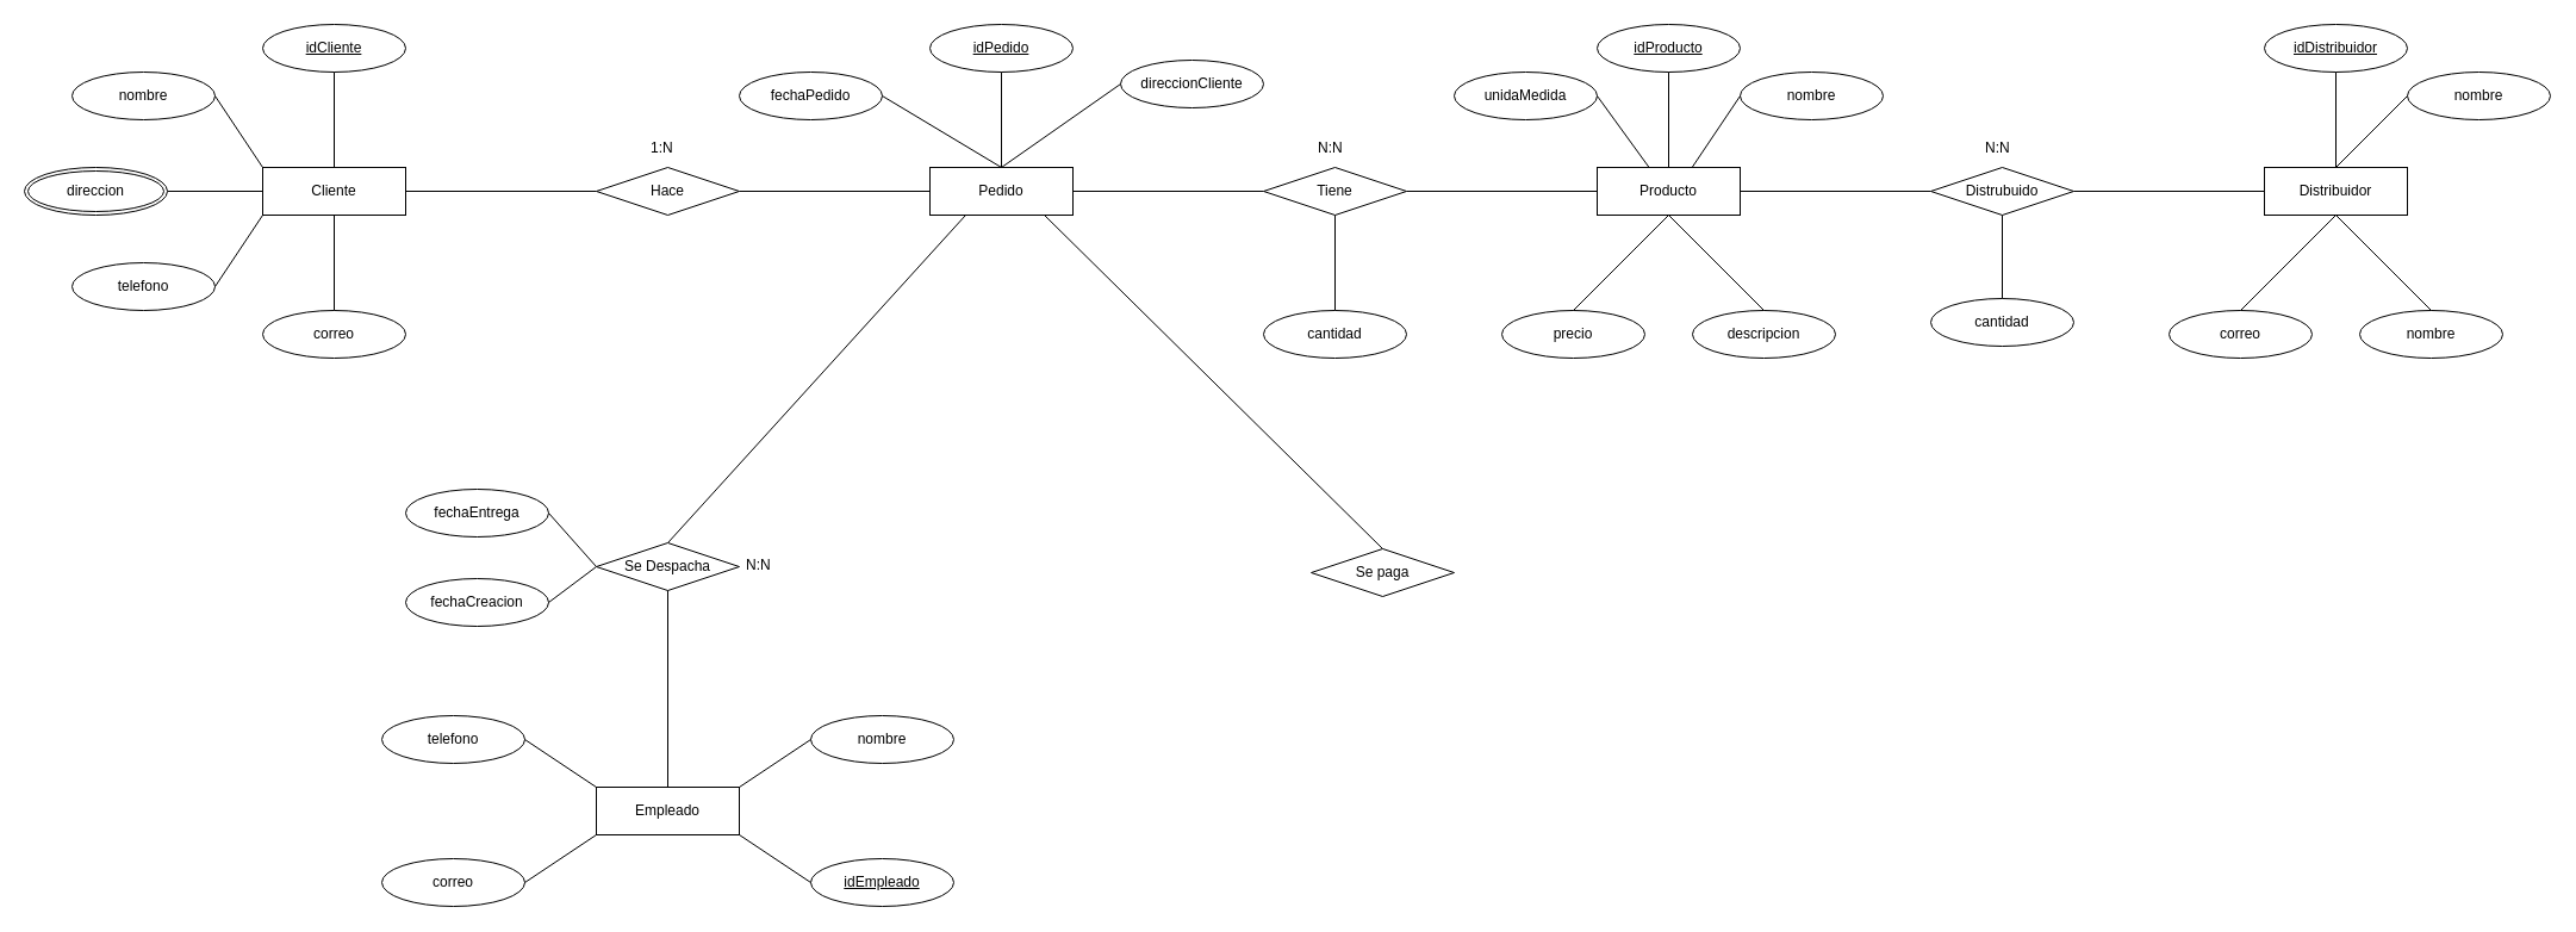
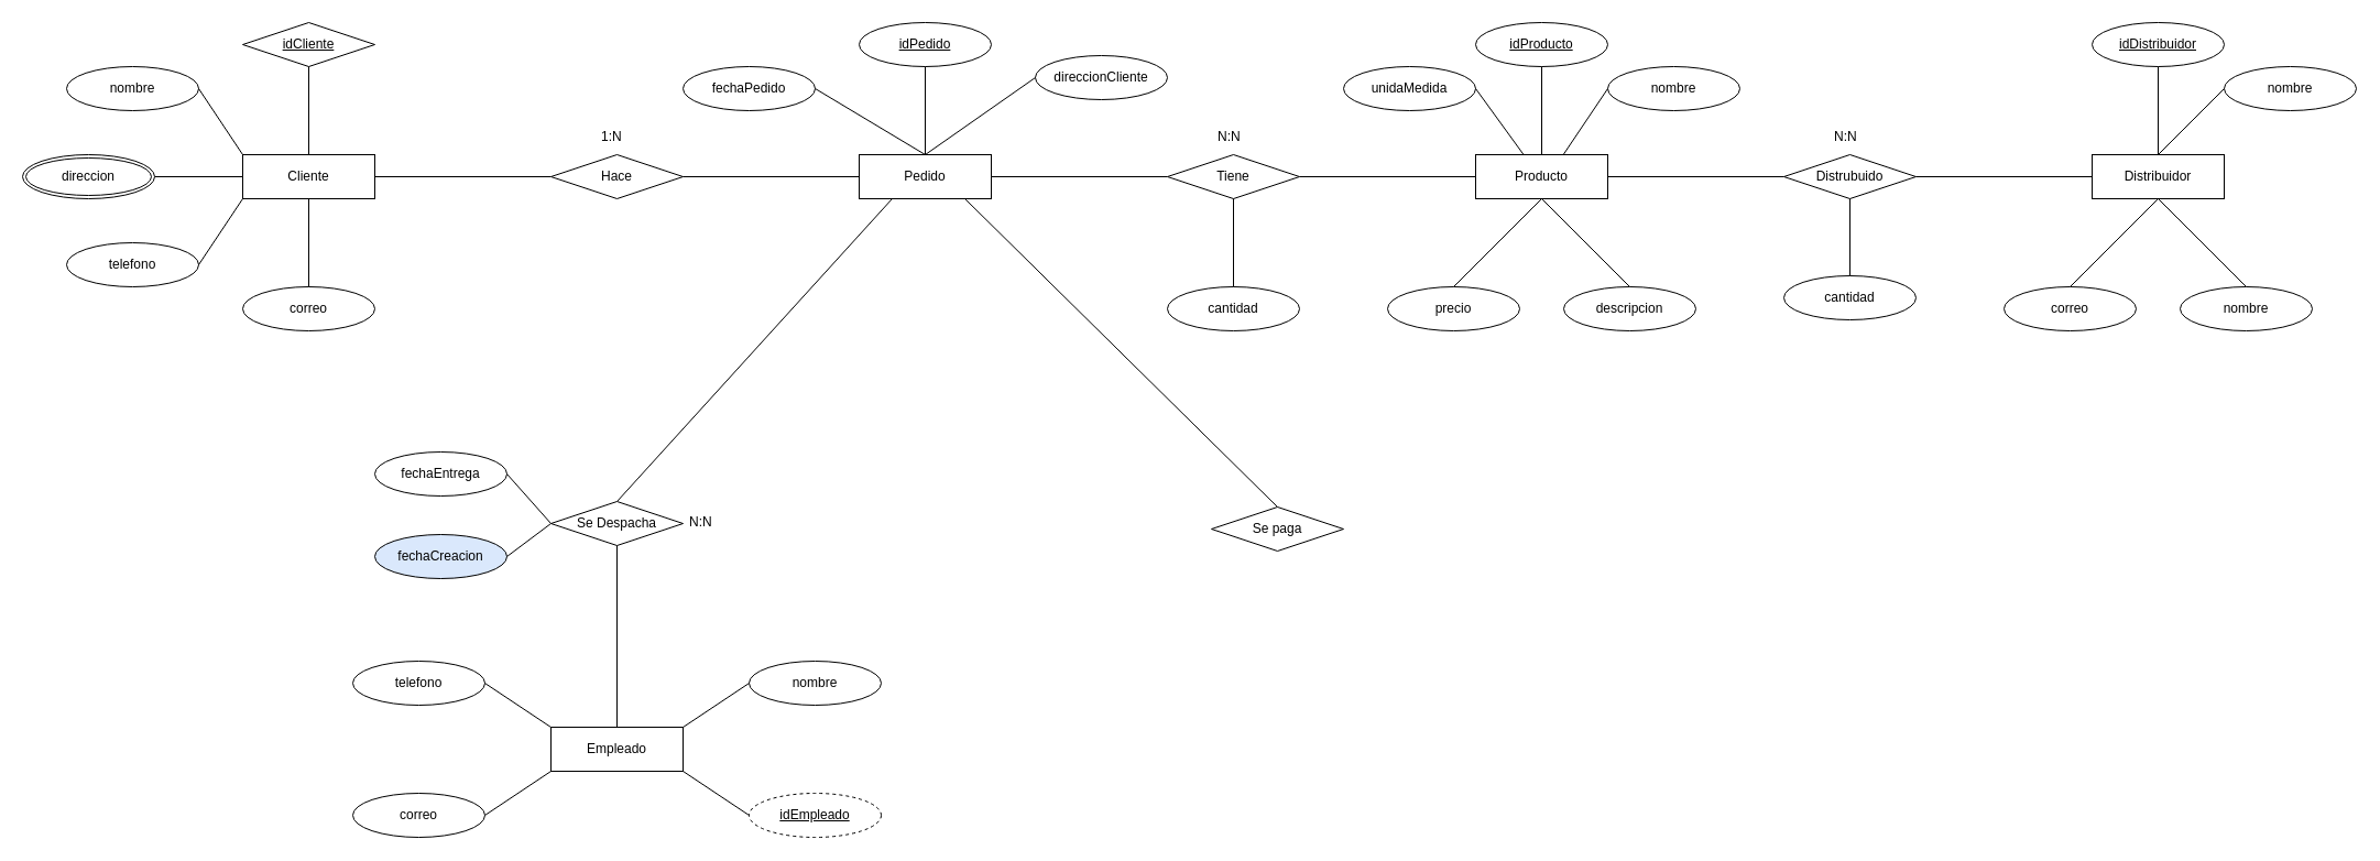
- <mxCell id="4" value="idCliente" style="ellipse;whiteSpace=wrap;html=1;align=center;fontStyle=4;" vertex="1" parent="1"><mxGeometry x="220" y="20" width="120" height="40" as="geometry" /></mxCell>
+ <mxCell id="4" value="idCliente" style="rhombus;whiteSpace=wrap;html=1;align=center;fontStyle=4;" vertex="1" parent="1"><mxGeometry x="220" y="20" width="120" height="40" as="geometry" /></mxCell>
- <mxCell id="65" value="fechaCreacion" style="ellipse;whiteSpace=wrap;html=1;align=center;" vertex="1" parent="1"><mxGeometry x="340" y="485" width="120" height="40" as="geometry" /></mxCell>
+ <mxCell id="65" value="fechaCreacion" style="ellipse;whiteSpace=wrap;html=1;align=center;fillColor=#dae8fc;" vertex="1" parent="1"><mxGeometry x="340" y="485" width="120" height="40" as="geometry" /></mxCell>
- <mxCell id="61" value="idEmpleado" style="ellipse;whiteSpace=wrap;html=1;align=center;fontStyle=4;" vertex="1" parent="1"><mxGeometry x="680" y="720" width="120" height="40" as="geometry" /></mxCell>
+ <mxCell id="61" value="idEmpleado" style="ellipse;whiteSpace=wrap;html=1;align=center;fontStyle=4;dashed=1;" vertex="1" parent="1"><mxGeometry x="680" y="720" width="120" height="40" as="geometry" /></mxCell>
